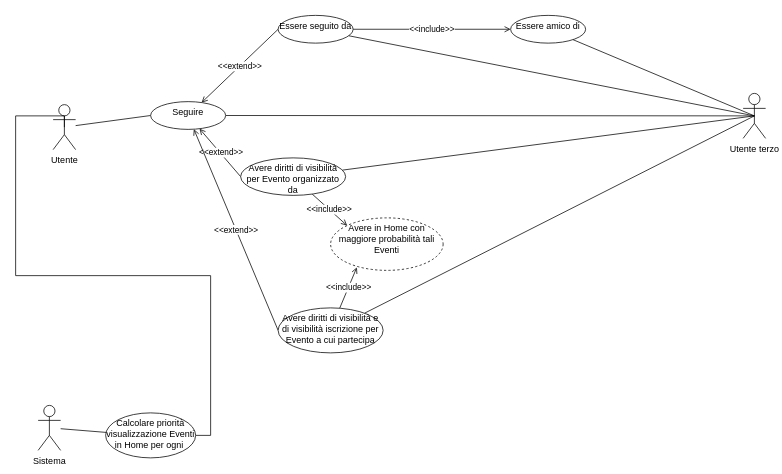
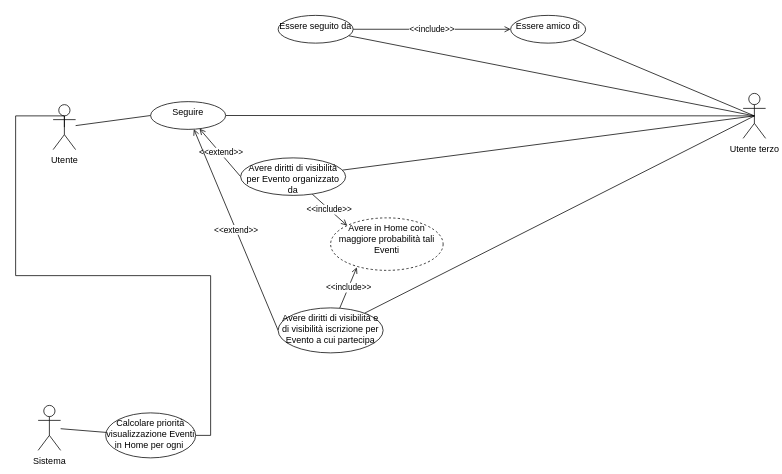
- <mxCell id="6" value="&amp;lt;&amp;lt;extend&amp;gt;&amp;gt;" style="edgeStyle=none;rounded=0;orthogonalLoop=1;jettySize=auto;html=1;endArrow=open;endFill=0;exitX=0;exitY=0.5;exitDx=0;exitDy=0;" parent="1" source="13" target="10" edge="1"><mxGeometry relative="1" as="geometry" /></mxCell>
